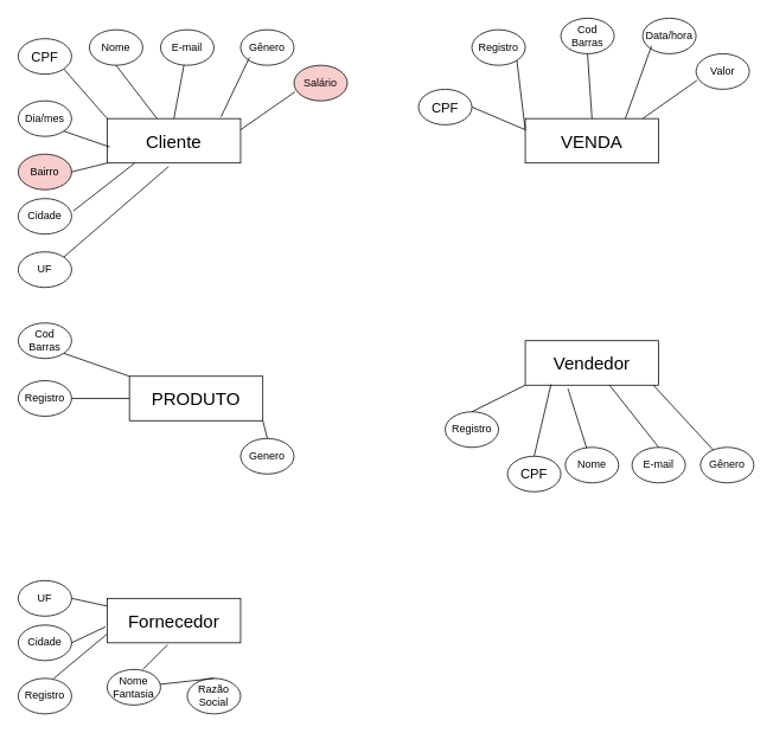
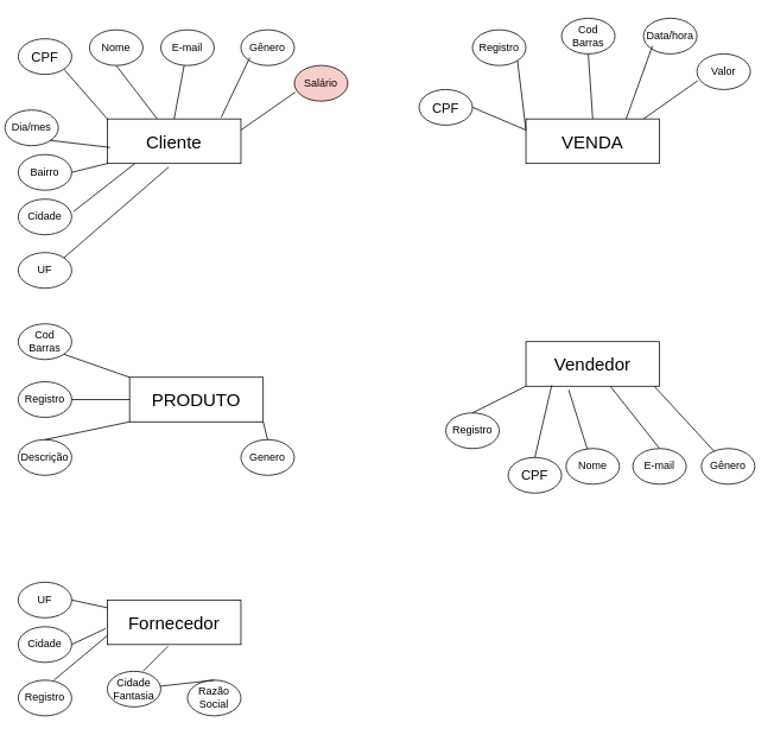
- <mxCell id="12" value="Dia/mes" style="ellipse;whiteSpace=wrap;html=1;" vertex="1" parent="1"><mxGeometry y="113" width="60" height="40" as="geometry" x="20" /></mxCell>
+ <mxCell id="12" value="Dia/mes" style="ellipse;whiteSpace=wrap;html=1;" vertex="1" parent="1"><mxGeometry x="5" y="123" width="60" height="40" as="geometry" /></mxCell>
- <mxCell id="14" value="Bairro" style="ellipse;whiteSpace=wrap;html=1;fillColor=#f8cecc;" vertex="1" parent="1"><mxGeometry y="173" width="60" height="40" as="geometry" x="20" /></mxCell>
+ <mxCell id="14" value="Bairro" style="ellipse;whiteSpace=wrap;html=1;" vertex="1" parent="1"><mxGeometry y="173" width="60" height="40" as="geometry" x="20" /></mxCell>
+ <mxCell id="30" value="" style="endArrow=none;html=1;rounded=0;exitX=0.5;exitY=0;exitDx=0;exitDy=0;entryX=0;entryY=1;entryDx=0;entryDy=0;" edge="1" parent="1" source="27" target="25"><mxGeometry width="50" height="50" relative="1" as="geometry"><mxPoint x="410" y="293" as="sourcePoint" /><mxPoint x="460" y="243" as="targetPoint" /></mxGeometry></mxCell>
+ <mxCell id="27" value="Descrição" style="ellipse;whiteSpace=wrap;html=1;" vertex="1" parent="1"><mxGeometry y="493" width="60" height="40" as="geometry" x="20" /></mxCell>
- <mxCell id="50" value="Nome Fantasia" style="ellipse;whiteSpace=wrap;html=1;" vertex="1" parent="1"><mxGeometry x="120" y="753" width="60" height="40" as="geometry" /></mxCell>
+ <mxCell id="50" value="Cidade Fantasia" style="ellipse;whiteSpace=wrap;html=1;" vertex="1" parent="1"><mxGeometry x="120" y="753" width="60" height="40" as="geometry" /></mxCell>
